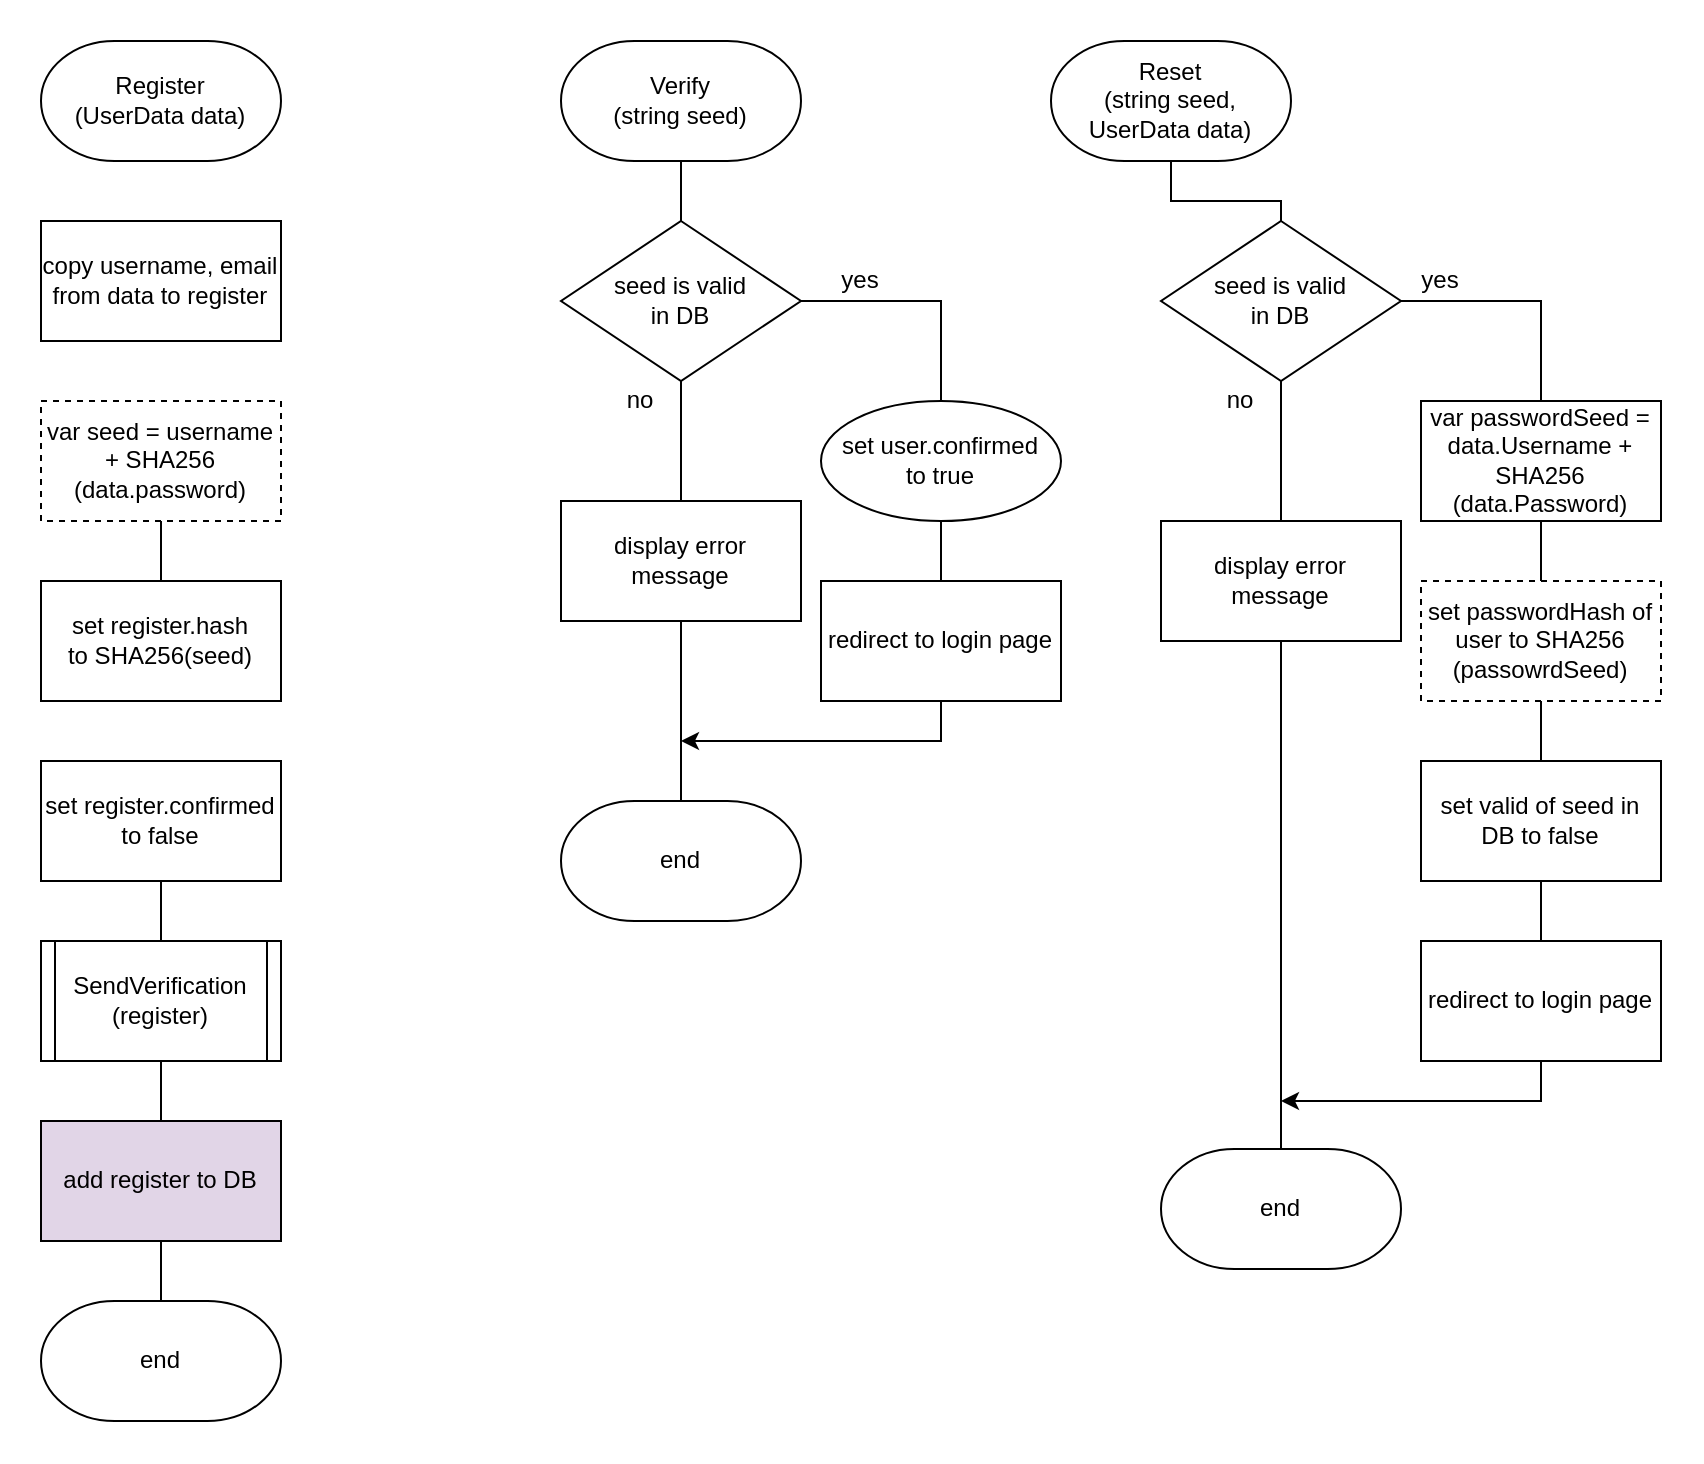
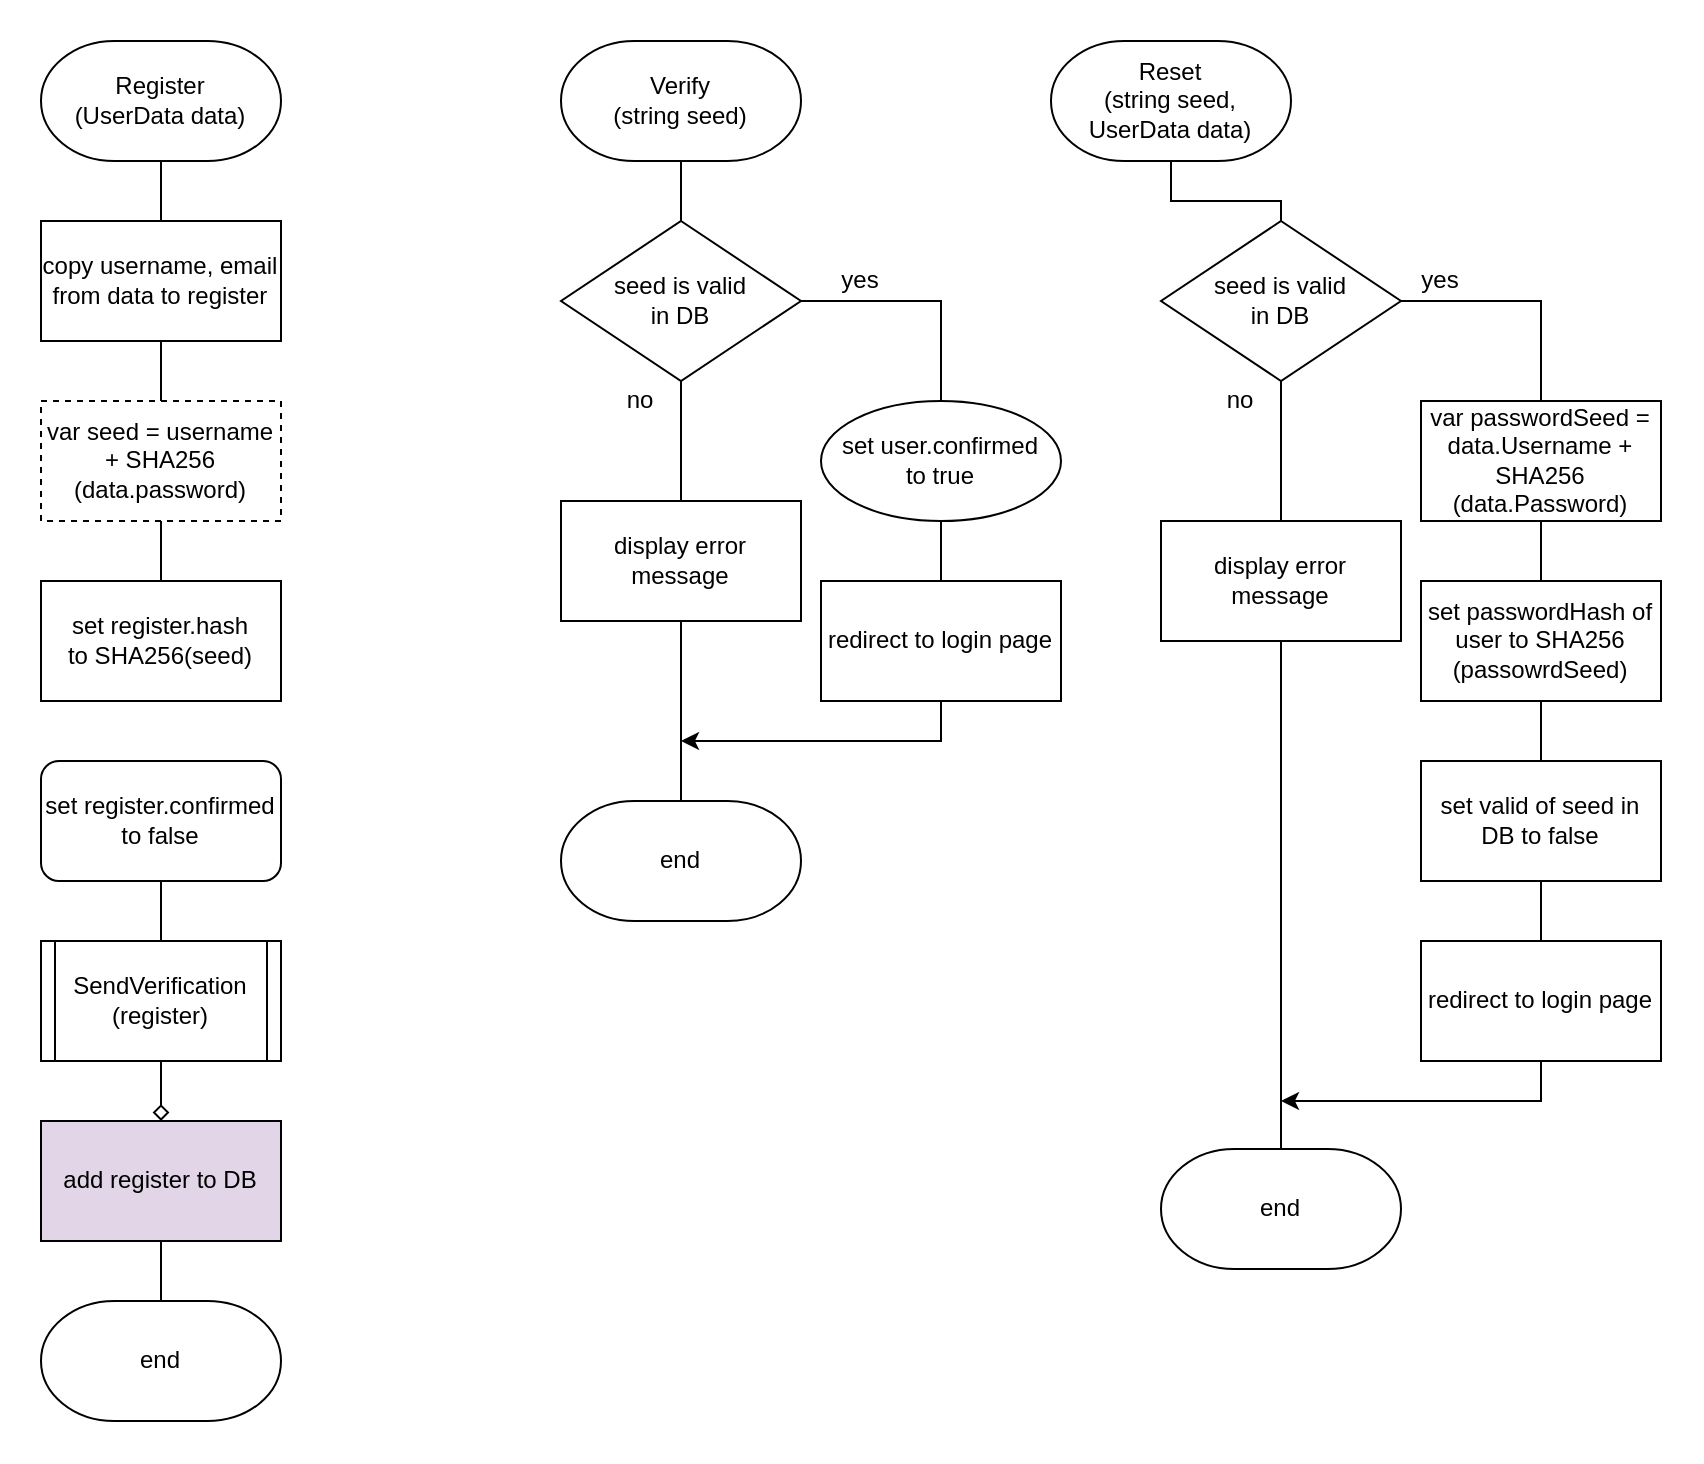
+ <mxCell id="2" value="" style="edgeStyle=orthogonalEdgeStyle;rounded=0;orthogonalLoop=1;jettySize=auto;html=1;endArrow=none;endFill=0;" edge="1" parent="1" source="3" target="5"><mxGeometry relative="1" as="geometry" /></mxCell>
+ <mxCell id="4" value="" style="edgeStyle=orthogonalEdgeStyle;rounded=0;orthogonalLoop=1;jettySize=auto;html=1;endArrow=none;endFill=0;" edge="1" parent="1" source="5" target="7"><mxGeometry relative="1" as="geometry" /></mxCell>
- <mxCell id="36" value="set passwordHash of user to SHA256&lt;br&gt;(passowrdSeed)" style="rounded=0;whiteSpace=wrap;html=1;strokeWidth=1;dashed=1;" vertex="1" parent="1"><mxGeometry x="710" y="290" width="120" height="60" as="geometry" /></mxCell>
+ <mxCell id="36" value="set passwordHash of user to SHA256&lt;br&gt;(passowrdSeed)" style="rounded=0;whiteSpace=wrap;html=1;strokeWidth=1;" vertex="1" parent="1"><mxGeometry x="710" y="290" width="120" height="60" as="geometry" /></mxCell>
- <mxCell id="12" value="set register.confirmed&lt;br&gt;to false" style="rounded=0;whiteSpace=wrap;html=1;" vertex="1" parent="1"><mxGeometry y="380" width="120" height="60" as="geometry" x="20" /></mxCell>
+ <mxCell id="12" value="set register.confirmed&lt;br&gt;to false" style="whiteSpace=wrap;html=1;rounded=1;" vertex="1" parent="1"><mxGeometry y="380" width="120" height="60" as="geometry" x="20" /></mxCell>
- <mxCell id="9" value="" style="edgeStyle=orthogonalEdgeStyle;rounded=0;orthogonalLoop=1;jettySize=auto;html=1;endArrow=none;endFill=0;" edge="1" parent="1" source="10" target="14"><mxGeometry relative="1" as="geometry" /></mxCell>
+ <mxCell id="9" value="" style="edgeStyle=orthogonalEdgeStyle;rounded=0;orthogonalLoop=1;jettySize=auto;html=1;endArrow=diamond;endFill=0;" edge="1" parent="1" source="10" target="14"><mxGeometry relative="1" as="geometry" /></mxCell>
